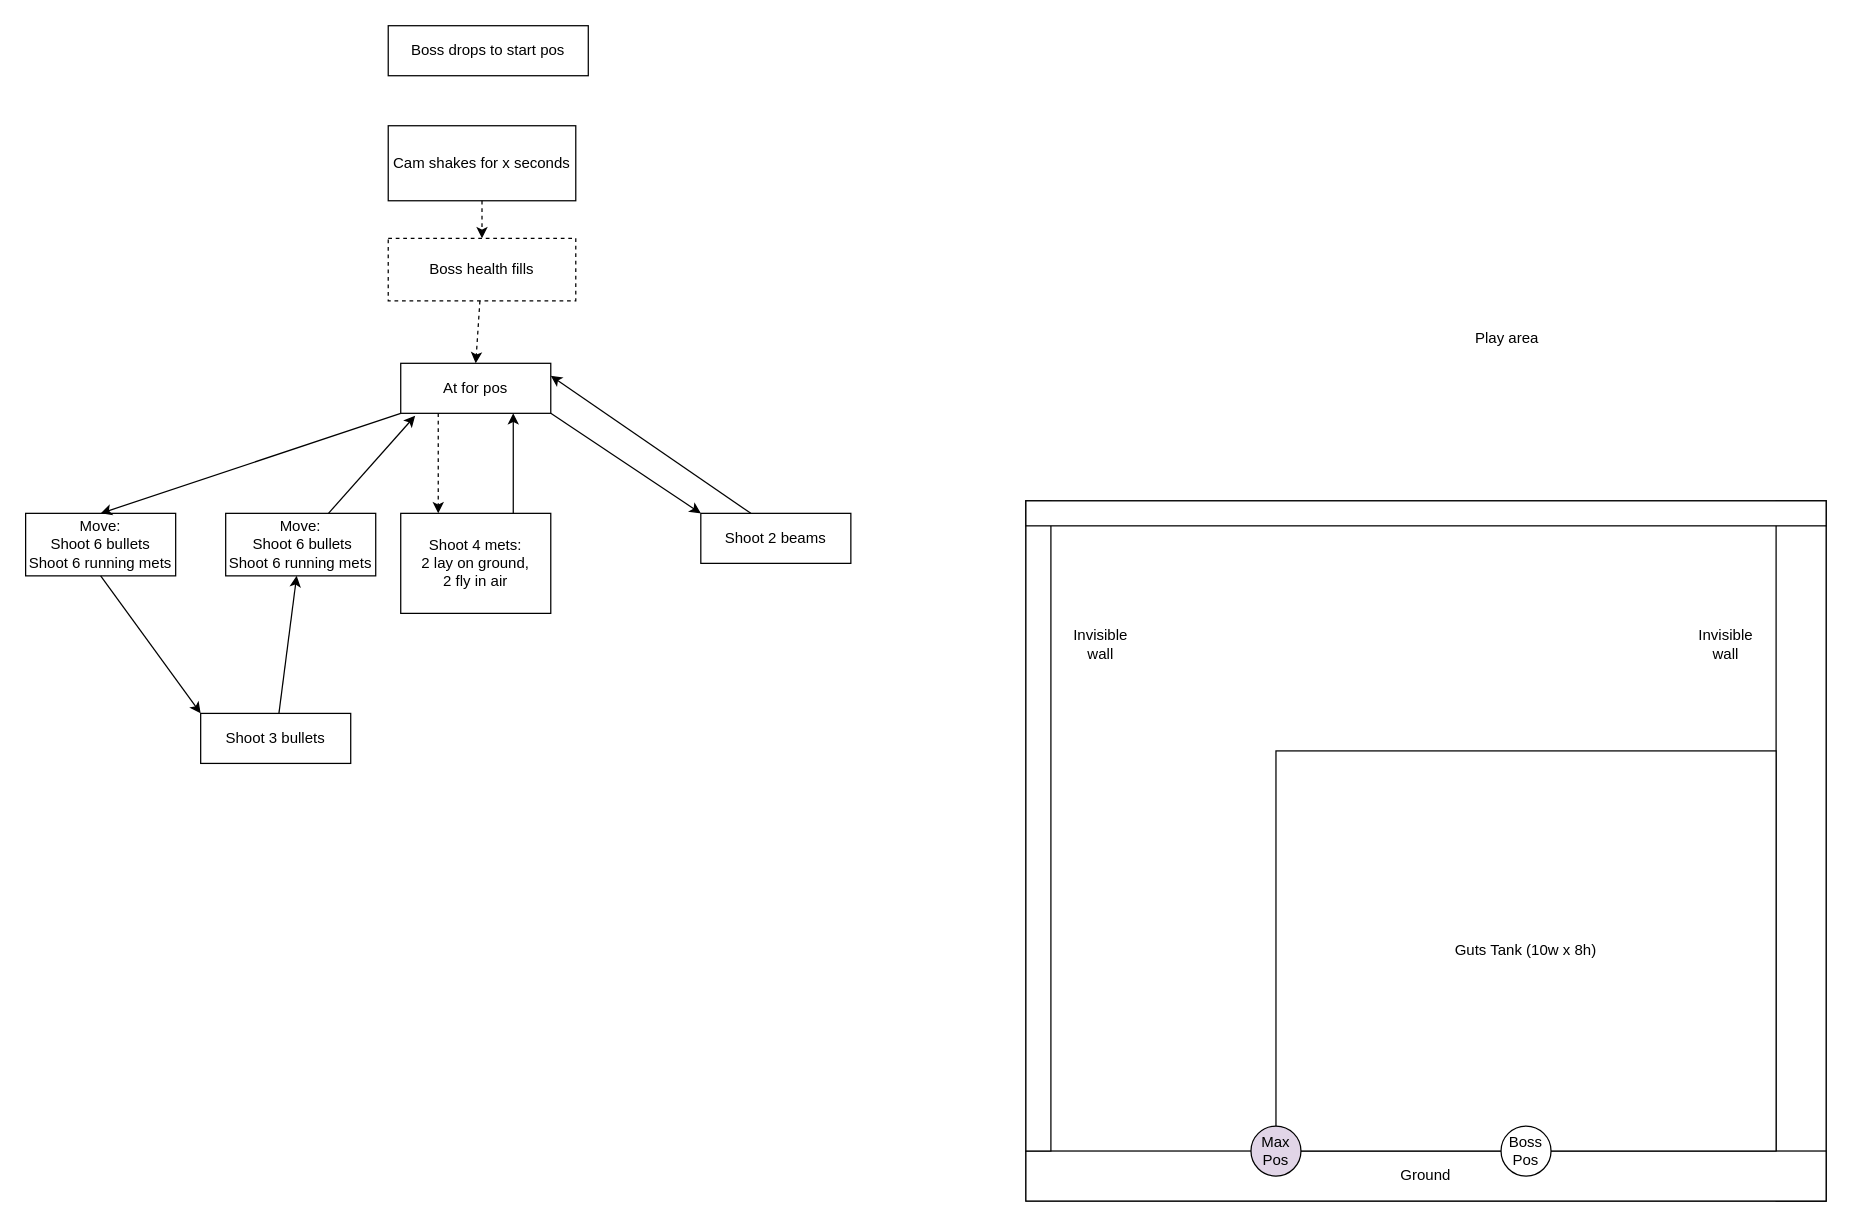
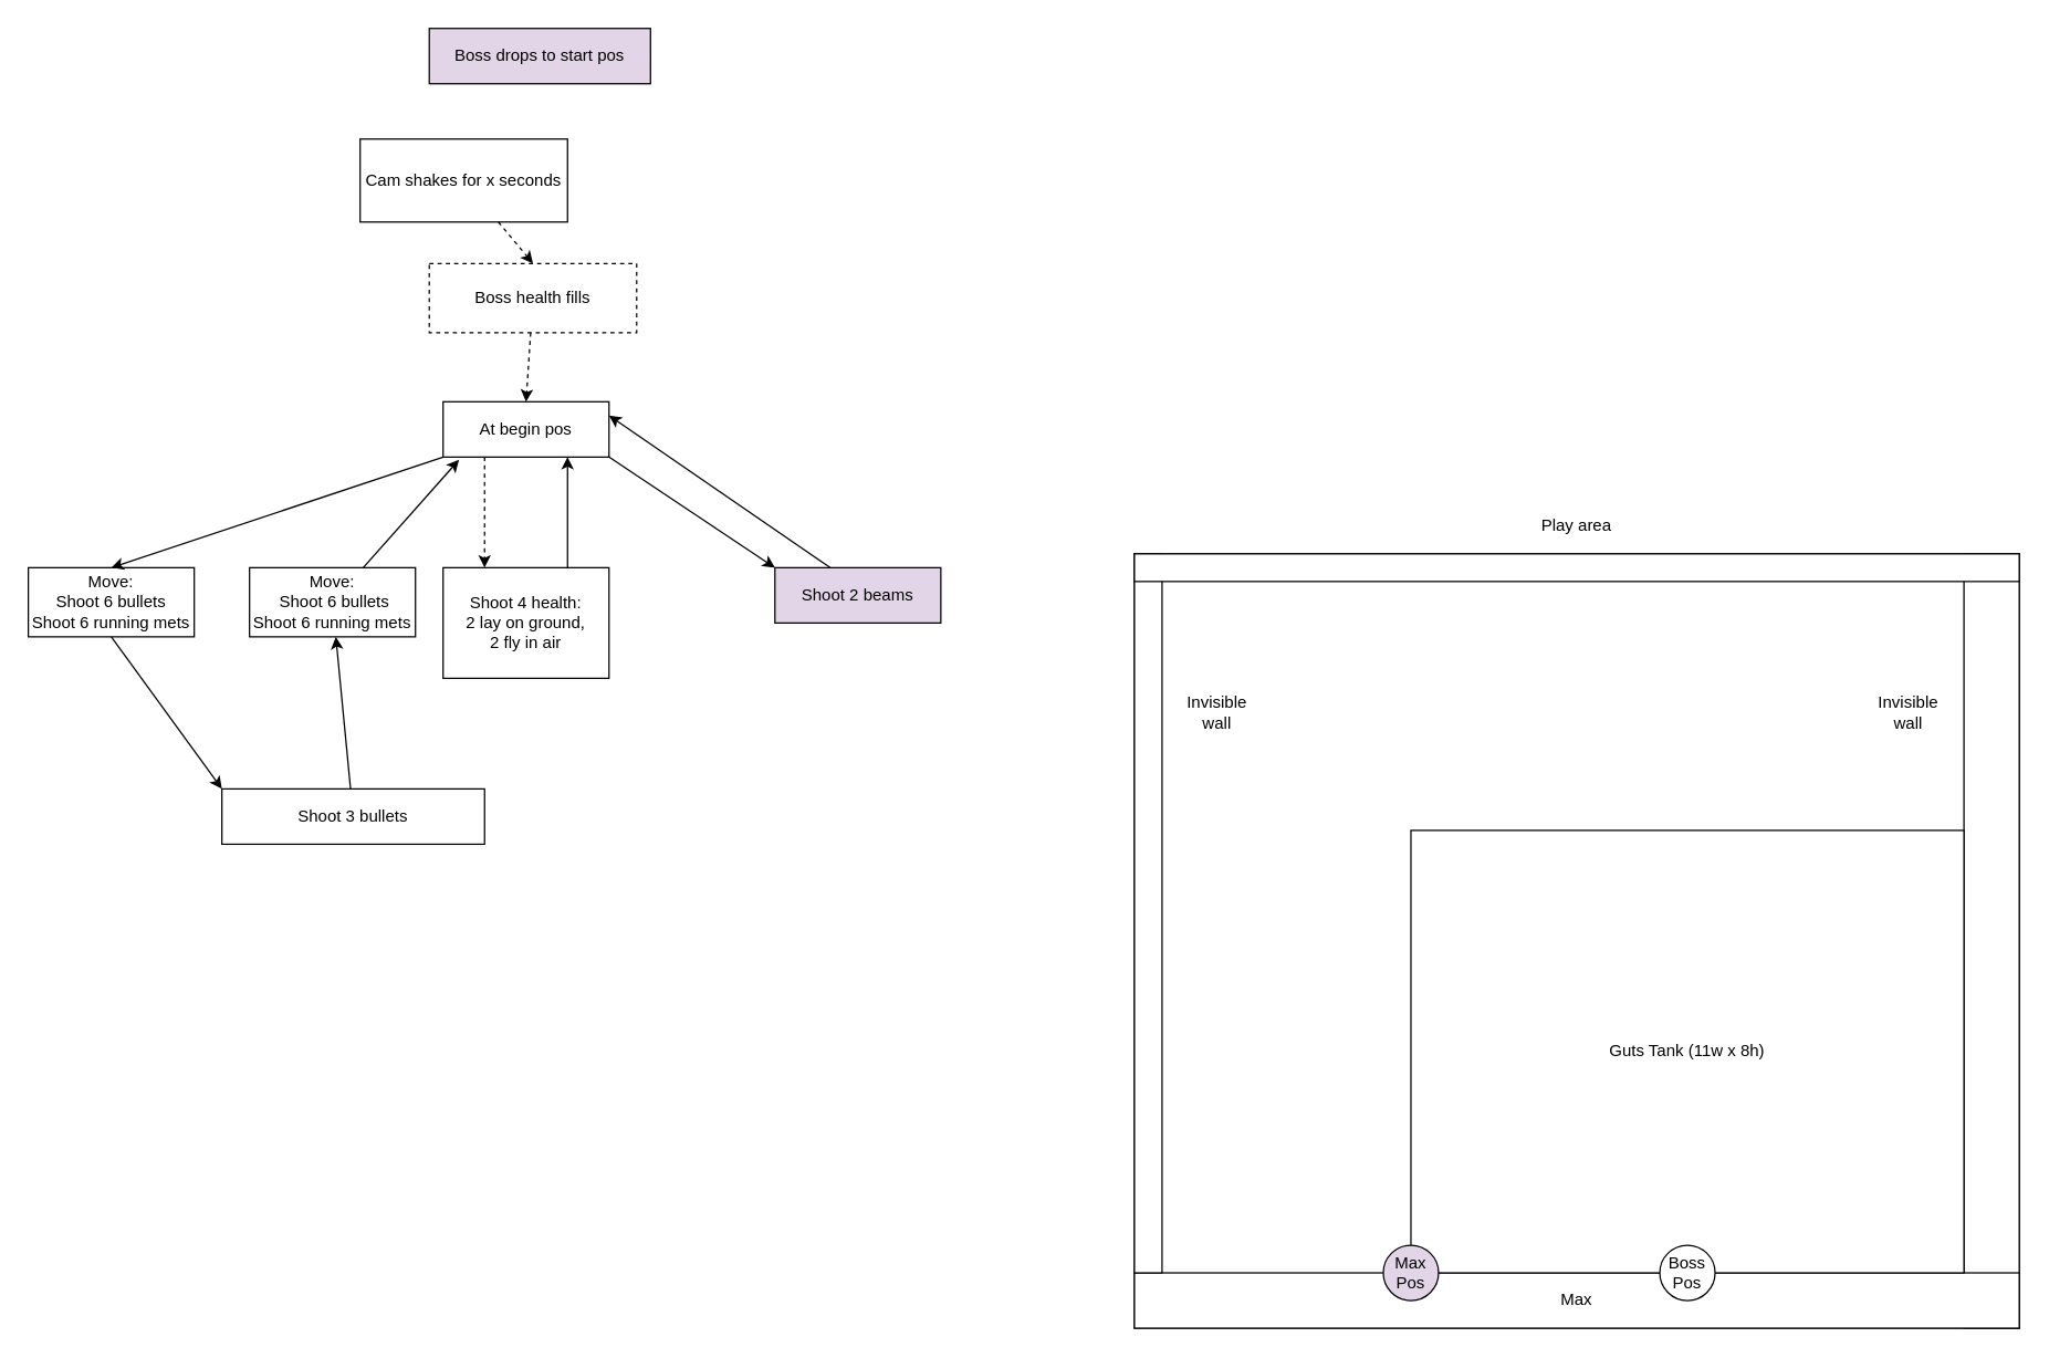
- <mxCell id="27" value="Boss drops to start pos" style="rounded=0;whiteSpace=wrap;html=1;" vertex="1" parent="1"><mxGeometry x="310" y="20" width="160" height="40" as="geometry" /></mxCell>
+ <mxCell id="27" value="Boss drops to start pos" style="rounded=0;whiteSpace=wrap;html=1;fillColor=#e1d5e7;" vertex="1" parent="1"><mxGeometry x="310" y="20" width="160" height="40" as="geometry" /></mxCell>
- <mxCell id="28" value="Cam shakes for x seconds" style="rounded=0;whiteSpace=wrap;html=1;" vertex="1" parent="1"><mxGeometry x="310" y="100" width="150" height="60" as="geometry" /></mxCell>
+ <mxCell id="28" value="Cam shakes for x seconds" style="rounded=0;whiteSpace=wrap;html=1;" vertex="1" parent="1"><mxGeometry x="260" y="100" width="150" height="60" as="geometry" /></mxCell>
- <mxCell id="6" value="Play area" style="text;html=1;strokeColor=none;fillColor=none;align=center;verticalAlign=middle;whiteSpace=wrap;rounded=0;" vertex="1" parent="1"><mxGeometry x="1080" y="250" width="250" height="40" as="geometry" /></mxCell>
+ <mxCell id="6" value="Play area" style="text;html=1;strokeColor=none;fillColor=none;align=center;verticalAlign=middle;whiteSpace=wrap;rounded=0;" vertex="1" parent="1"><mxGeometry x="1015" y="360" width="250" height="40" as="geometry" /></mxCell>
- <mxCell id="2" value="At for pos" style="rounded=0;whiteSpace=wrap;html=1;" vertex="1" parent="1"><mxGeometry x="320" y="290" width="120" height="40" as="geometry" /></mxCell>
+ <mxCell id="2" value="At begin pos" style="rounded=0;whiteSpace=wrap;html=1;" vertex="1" parent="1"><mxGeometry x="320" y="290" width="120" height="40" as="geometry" /></mxCell>
- <mxCell id="18" value="Shoot 2 beams" style="rounded=0;whiteSpace=wrap;html=1;" vertex="1" parent="1"><mxGeometry x="560" y="410" width="120" height="40" as="geometry" /></mxCell>
+ <mxCell id="18" value="Shoot 2 beams" style="rounded=0;whiteSpace=wrap;html=1;fillColor=#e1d5e7;" vertex="1" parent="1"><mxGeometry x="560" y="410" width="120" height="40" as="geometry" /></mxCell>
- <mxCell id="17" value="Shoot 4 mets:&lt;br&gt;2 lay on ground,&lt;br&gt;2 fly in air" style="rounded=0;whiteSpace=wrap;html=1;" vertex="1" parent="1"><mxGeometry x="320" y="410" width="120" height="80" as="geometry" /></mxCell>
+ <mxCell id="17" value="Shoot 4 health:&lt;br&gt;2 lay on ground,&lt;br&gt;2 fly in air" style="rounded=0;whiteSpace=wrap;html=1;" vertex="1" parent="1"><mxGeometry x="320" y="410" width="120" height="80" as="geometry" /></mxCell>
- <mxCell id="23" value="Shoot 3 bullets" style="rounded=0;whiteSpace=wrap;html=1;" vertex="1" parent="1"><mxGeometry x="160" y="570" width="120" height="40" as="geometry" /></mxCell>
+ <mxCell id="23" value="Shoot 3 bullets" style="rounded=0;whiteSpace=wrap;html=1;" vertex="1" parent="1"><mxGeometry x="160" y="570" width="190" height="40" as="geometry" /></mxCell>
- <mxCell id="11" value="Guts Tank (10w x 8h)" style="rounded=0;whiteSpace=wrap;html=1;" vertex="1" parent="1"><mxGeometry x="1020" y="600" width="400" height="320" as="geometry" /></mxCell>
+ <mxCell id="11" value="Guts Tank (11w x 8h)" style="rounded=0;whiteSpace=wrap;html=1;" vertex="1" parent="1"><mxGeometry x="1020" y="600" width="400" height="320" as="geometry" /></mxCell>
- <mxCell id="5" value="Ground" style="rounded=0;whiteSpace=wrap;html=1;" vertex="1" parent="1"><mxGeometry x="820" y="920" width="640" height="40" as="geometry" /></mxCell>
+ <mxCell id="5" value="Max" style="rounded=0;whiteSpace=wrap;html=1;" vertex="1" parent="1"><mxGeometry x="820" y="920" width="640" height="40" as="geometry" /></mxCell>
